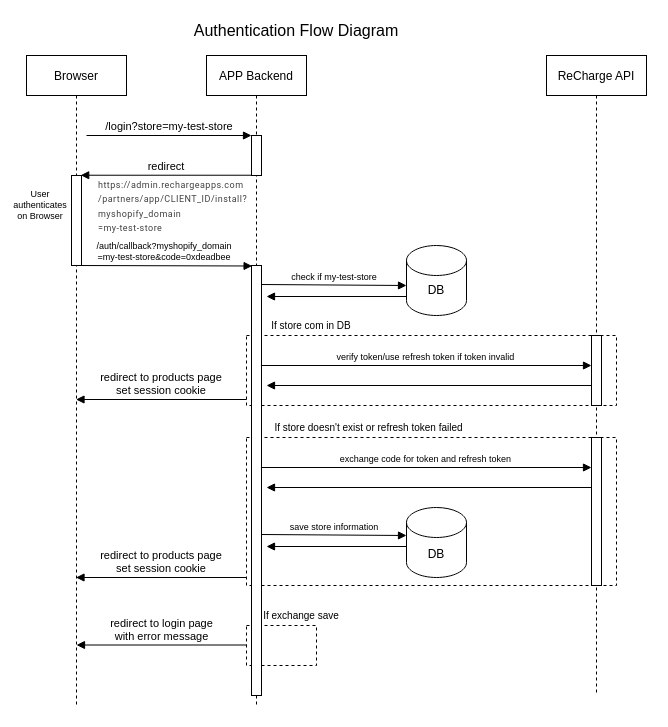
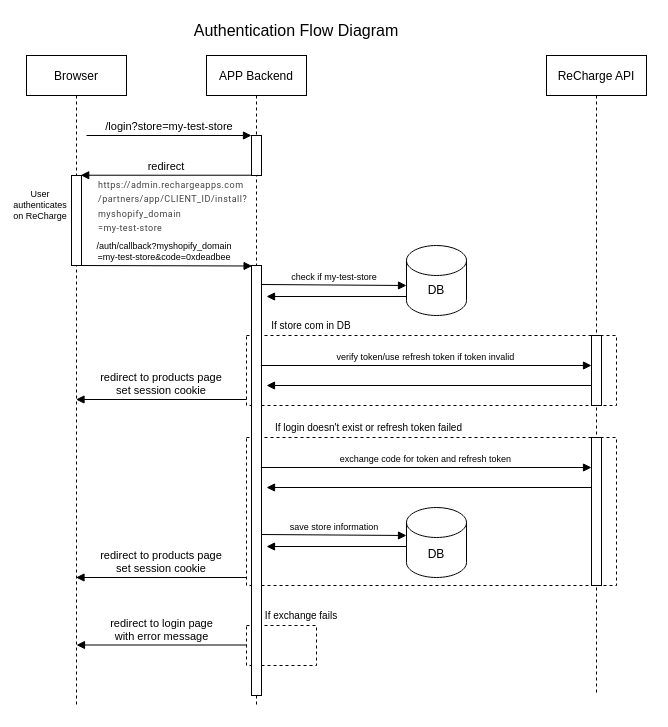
- <mxCell id="25" value="User&lt;br&gt;authenticates&lt;br&gt;on Browser" style="text;html=1;strokeColor=none;fillColor=none;align=center;verticalAlign=middle;whiteSpace=wrap;rounded=0;dashed=1;fontSize=9;" vertex="1" parent="1"><mxGeometry x="20.2" y="195" width="40" height="20" as="geometry" /></mxCell>
+ <mxCell id="25" value="User&lt;br&gt;authenticates&lt;br&gt;on ReCharge" style="text;html=1;strokeColor=none;fillColor=none;align=center;verticalAlign=middle;whiteSpace=wrap;rounded=0;dashed=1;fontSize=9;" vertex="1" parent="1"><mxGeometry x="20.2" y="195" width="40" height="20" as="geometry" /></mxCell>
- <mxCell id="26" value="&lt;font size=&quot;1&quot;&gt;If store doesn't exist or refresh token failed&lt;/font&gt;" style="text;html=1;strokeColor=none;fillColor=none;align=center;verticalAlign=middle;whiteSpace=wrap;rounded=0;dashed=1;fontSize=9;" vertex="1" parent="1"><mxGeometry x="246" y="417" width="245" height="20" as="geometry" /></mxCell>
+ <mxCell id="26" value="&lt;font size=&quot;1&quot;&gt;If login doesn't exist or refresh token failed&lt;/font&gt;" style="text;html=1;strokeColor=none;fillColor=none;align=center;verticalAlign=middle;whiteSpace=wrap;rounded=0;dashed=1;fontSize=9;" vertex="1" parent="1"><mxGeometry x="246" y="417" width="245" height="20" as="geometry" /></mxCell>
- <mxCell id="36" value="&lt;font size=&quot;1&quot;&gt;If exchange save&lt;/font&gt;" style="text;html=1;strokeColor=none;fillColor=none;align=center;verticalAlign=middle;whiteSpace=wrap;rounded=0;dashed=1;fontSize=9;" vertex="1" parent="1"><mxGeometry x="246" y="605" width="110" height="20" as="geometry" /></mxCell>
+ <mxCell id="36" value="&lt;font size=&quot;1&quot;&gt;If exchange fails&lt;/font&gt;" style="text;html=1;strokeColor=none;fillColor=none;align=center;verticalAlign=middle;whiteSpace=wrap;rounded=0;dashed=1;fontSize=9;" vertex="1" parent="1"><mxGeometry x="246" y="605" width="110" height="20" as="geometry" /></mxCell>
